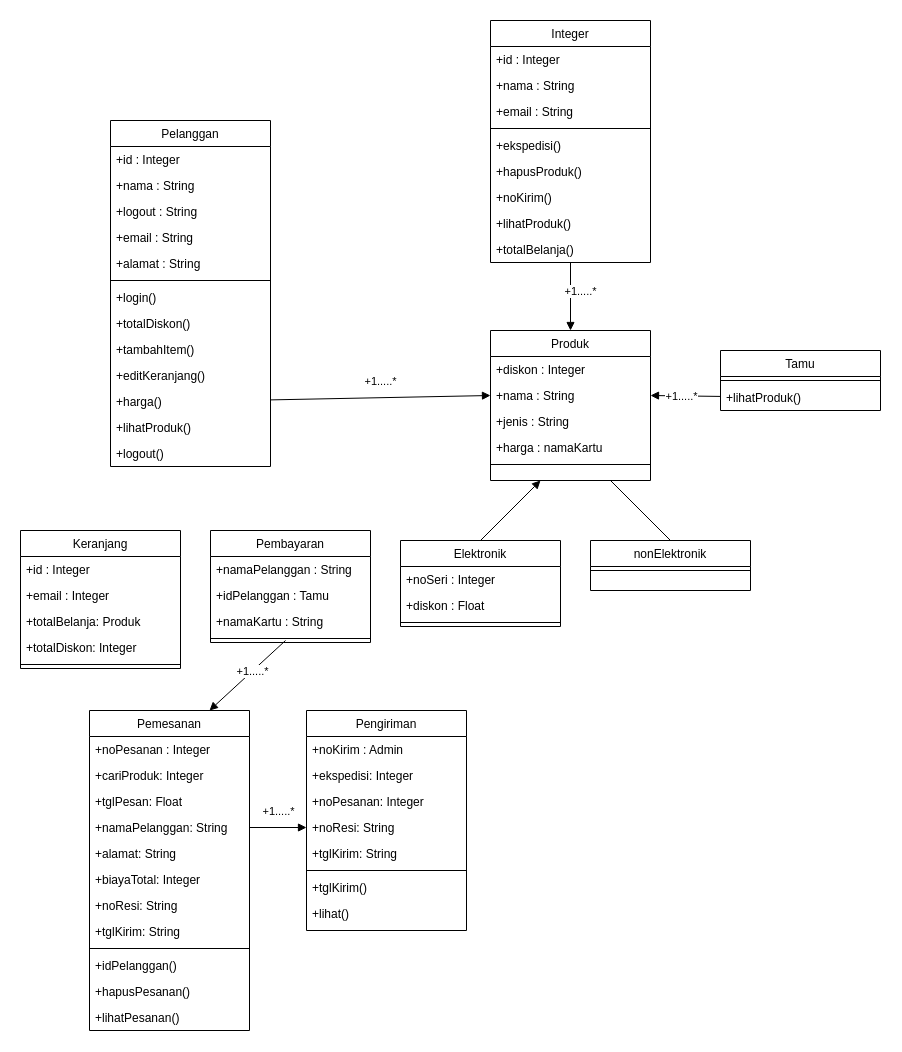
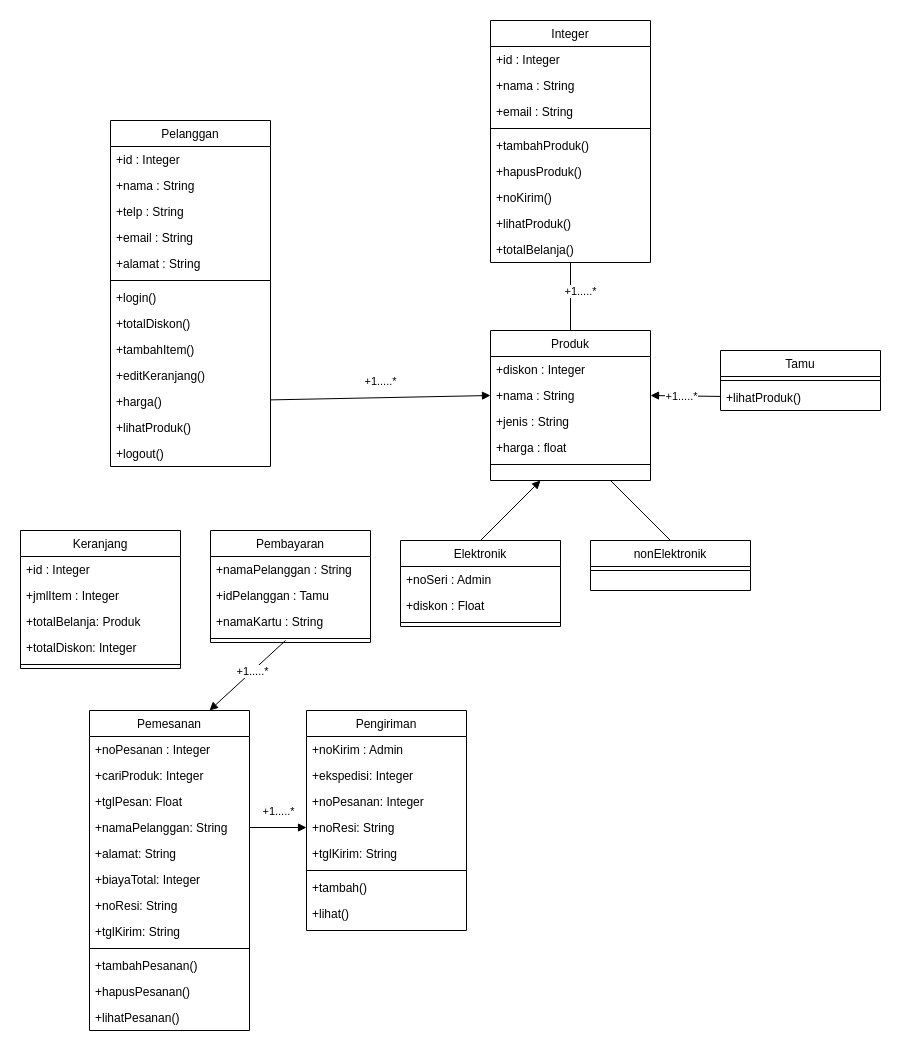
- <mxCell id="7" value="+ekspedisi()" style="text;align=left;verticalAlign=top;spacingLeft=4;spacingRight=4;overflow=hidden;rotatable=0;points=[[0,0.5],[1,0.5]];portConstraint=eastwest;" parent="2" vertex="1"><mxGeometry y="112" width="160" height="26" as="geometry" /></mxCell>
+ <mxCell id="7" value="+tambahProduk()" style="text;align=left;verticalAlign=top;spacingLeft=4;spacingRight=4;overflow=hidden;rotatable=0;points=[[0,0.5],[1,0.5]];portConstraint=eastwest;" parent="2" vertex="1"><mxGeometry y="112" width="160" height="26" as="geometry" /></mxCell>
- <mxCell id="15" value="+logout : String" style="text;align=left;verticalAlign=top;spacingLeft=4;spacingRight=4;overflow=hidden;rotatable=0;points=[[0,0.5],[1,0.5]];portConstraint=eastwest;rounded=0;shadow=0;html=0;" vertex="1" parent="12"><mxGeometry y="78" width="160" height="26" as="geometry" /></mxCell>
+ <mxCell id="15" value="+telp : String" style="text;align=left;verticalAlign=top;spacingLeft=4;spacingRight=4;overflow=hidden;rotatable=0;points=[[0,0.5],[1,0.5]];portConstraint=eastwest;rounded=0;shadow=0;html=0;" vertex="1" parent="12"><mxGeometry y="78" width="160" height="26" as="geometry" /></mxCell>
- <mxCell id="32" value="+1.....*" style="html=1;verticalAlign=bottom;endArrow=block;rounded=0;entryX=0.5;entryY=0;entryDx=0;entryDy=0;" edge="1" parent="1" source="11" target="26"><mxGeometry x="0.118" y="10" width="80" relative="1" as="geometry"><mxPoint x="490" y="340" as="sourcePoint" /><mxPoint x="570" y="340" as="targetPoint" /><mxPoint as="offset" /></mxGeometry></mxCell>
+ <mxCell id="32" value="+1.....*" style="html=1;verticalAlign=bottom;endArrow=none;rounded=0;entryX=0.5;entryY=0;entryDx=0;entryDy=0;" edge="1" parent="1" source="11" target="26"><mxGeometry x="0.118" y="10" width="80" relative="1" as="geometry"><mxPoint x="490" y="340" as="sourcePoint" /><mxPoint x="570" y="340" as="targetPoint" /><mxPoint as="offset" /></mxGeometry></mxCell>
- <mxCell id="30" value="+harga : namaKartu" style="text;align=left;verticalAlign=top;spacingLeft=4;spacingRight=4;overflow=hidden;rotatable=0;points=[[0,0.5],[1,0.5]];portConstraint=eastwest;rounded=0;shadow=0;html=0;" vertex="1" parent="26"><mxGeometry y="104" width="160" height="26" as="geometry" /></mxCell>
+ <mxCell id="30" value="+harga : float" style="text;align=left;verticalAlign=top;spacingLeft=4;spacingRight=4;overflow=hidden;rotatable=0;points=[[0,0.5],[1,0.5]];portConstraint=eastwest;rounded=0;shadow=0;html=0;" vertex="1" parent="26"><mxGeometry y="104" width="160" height="26" as="geometry" /></mxCell>
- <mxCell id="42" value="+noSeri : Integer" style="text;align=left;verticalAlign=top;spacingLeft=4;spacingRight=4;overflow=hidden;rotatable=0;points=[[0,0.5],[1,0.5]];portConstraint=eastwest;" vertex="1" parent="41"><mxGeometry y="26" width="160" height="26" as="geometry" /></mxCell>
+ <mxCell id="42" value="+noSeri : Admin" style="text;align=left;verticalAlign=top;spacingLeft=4;spacingRight=4;overflow=hidden;rotatable=0;points=[[0,0.5],[1,0.5]];portConstraint=eastwest;" vertex="1" parent="41"><mxGeometry y="26" width="160" height="26" as="geometry" /></mxCell>
- <mxCell id="53" value="+email : Integer" style="text;align=left;verticalAlign=top;spacingLeft=4;spacingRight=4;overflow=hidden;rotatable=0;points=[[0,0.5],[1,0.5]];portConstraint=eastwest;" vertex="1" parent="51"><mxGeometry y="52" width="160" height="26" as="geometry" /></mxCell>
+ <mxCell id="53" value="+jmlItem : Integer" style="text;align=left;verticalAlign=top;spacingLeft=4;spacingRight=4;overflow=hidden;rotatable=0;points=[[0,0.5],[1,0.5]];portConstraint=eastwest;" vertex="1" parent="51"><mxGeometry y="52" width="160" height="26" as="geometry" /></mxCell>
- <mxCell id="77" value="+tglKirim()" style="text;align=left;verticalAlign=top;spacingLeft=4;spacingRight=4;overflow=hidden;rotatable=0;points=[[0,0.5],[1,0.5]];portConstraint=eastwest;" vertex="1" parent="70"><mxGeometry y="164" width="160" height="26" as="geometry" /></mxCell>
+ <mxCell id="77" value="+tambah()" style="text;align=left;verticalAlign=top;spacingLeft=4;spacingRight=4;overflow=hidden;rotatable=0;points=[[0,0.5],[1,0.5]];portConstraint=eastwest;" vertex="1" parent="70"><mxGeometry y="164" width="160" height="26" as="geometry" /></mxCell>
- <mxCell id="67" value="+idPelanggan()" style="text;align=left;verticalAlign=top;spacingLeft=4;spacingRight=4;overflow=hidden;rotatable=0;points=[[0,0.5],[1,0.5]];portConstraint=eastwest;" vertex="1" parent="57"><mxGeometry y="242" width="160" height="26" as="geometry" /></mxCell>
+ <mxCell id="67" value="+tambahPesanan()" style="text;align=left;verticalAlign=top;spacingLeft=4;spacingRight=4;overflow=hidden;rotatable=0;points=[[0,0.5],[1,0.5]];portConstraint=eastwest;" vertex="1" parent="57"><mxGeometry y="242" width="160" height="26" as="geometry" /></mxCell>
